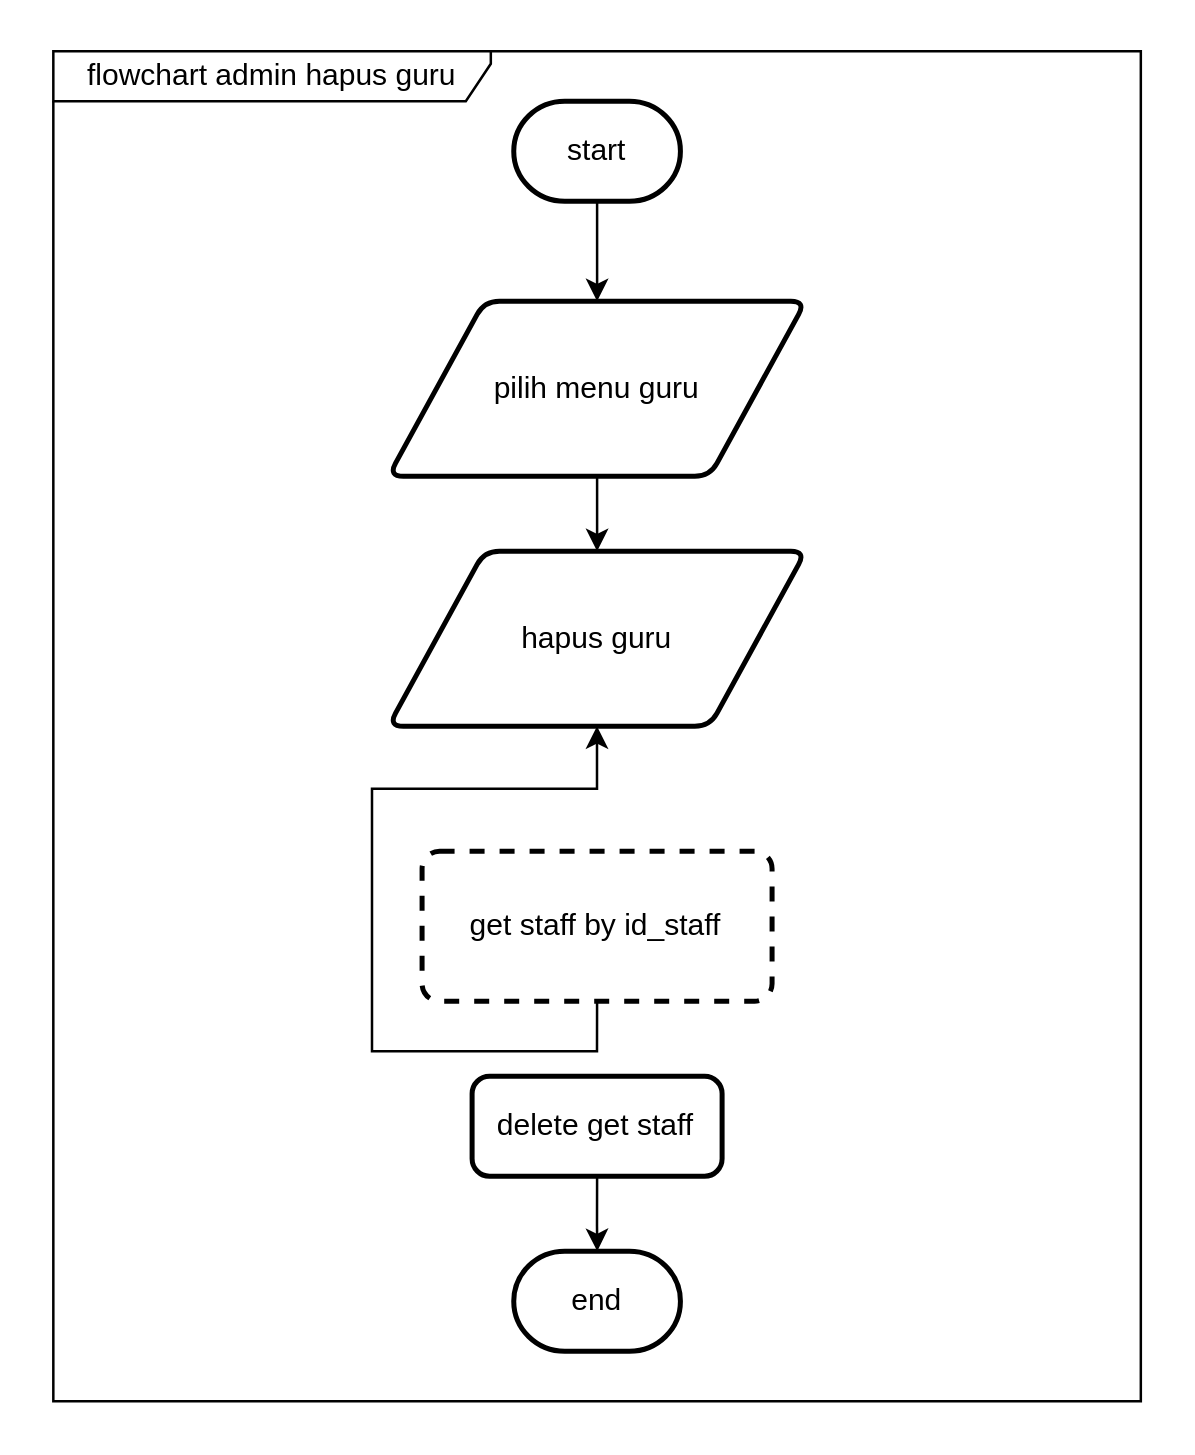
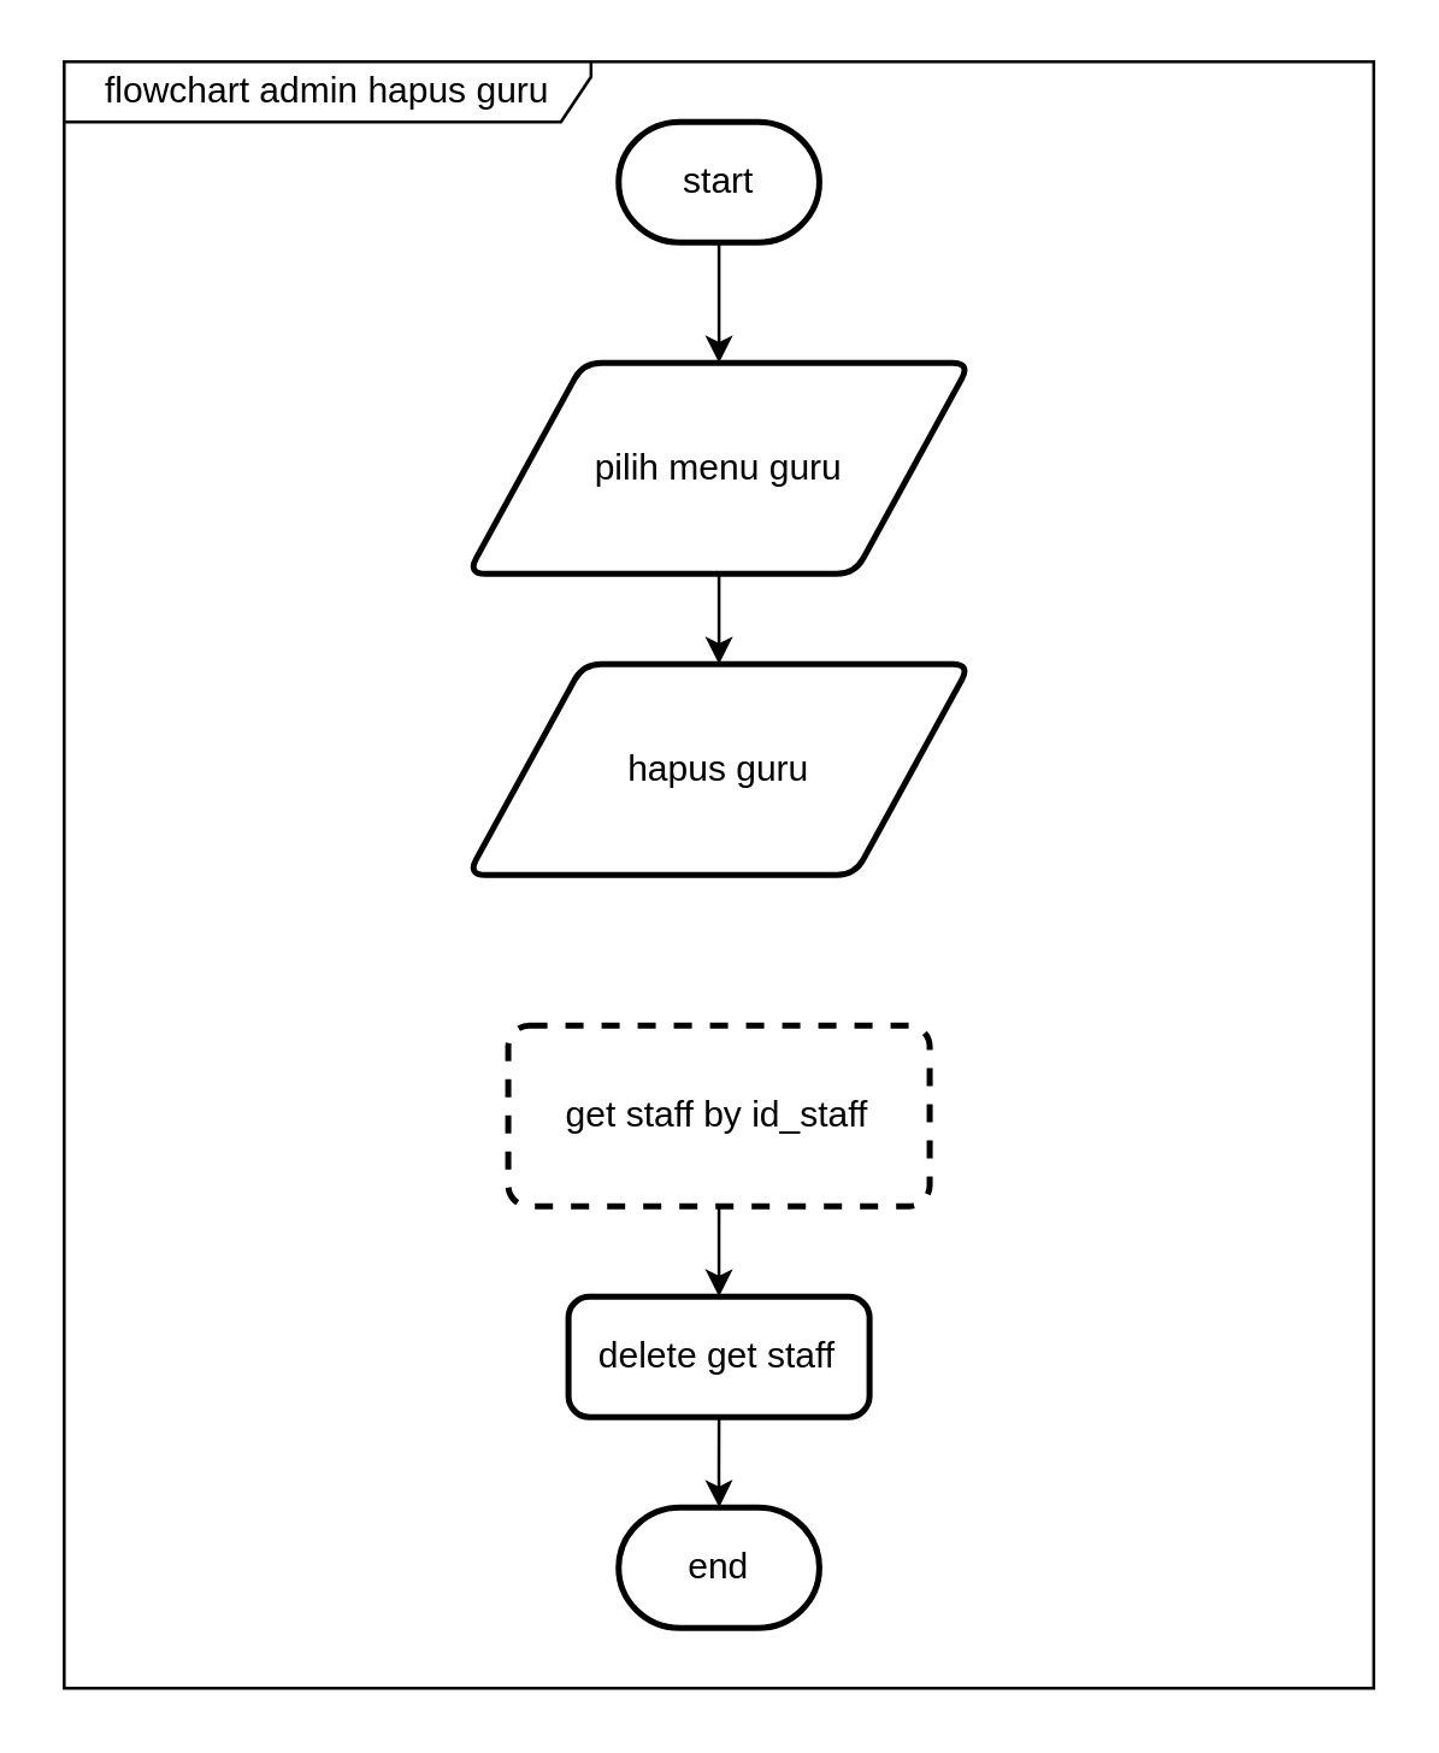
- <mxCell id="11" style="edgeStyle=orthogonalEdgeStyle;rounded=0;orthogonalLoop=1;jettySize=auto;html=1;exitX=0.5;exitY=1;exitDx=0;exitDy=0;" edge="1" parent="1" source="12" target="8"><mxGeometry relative="1" as="geometry" /></mxCell>
+ <mxCell id="11" style="edgeStyle=orthogonalEdgeStyle;rounded=0;orthogonalLoop=1;jettySize=auto;html=1;exitX=0.5;exitY=1;exitDx=0;exitDy=0;entryX=0.5;entryY=0;entryDx=0;entryDy=0;" edge="1" parent="1" source="12" target="10"><mxGeometry relative="1" as="geometry" /></mxCell>
